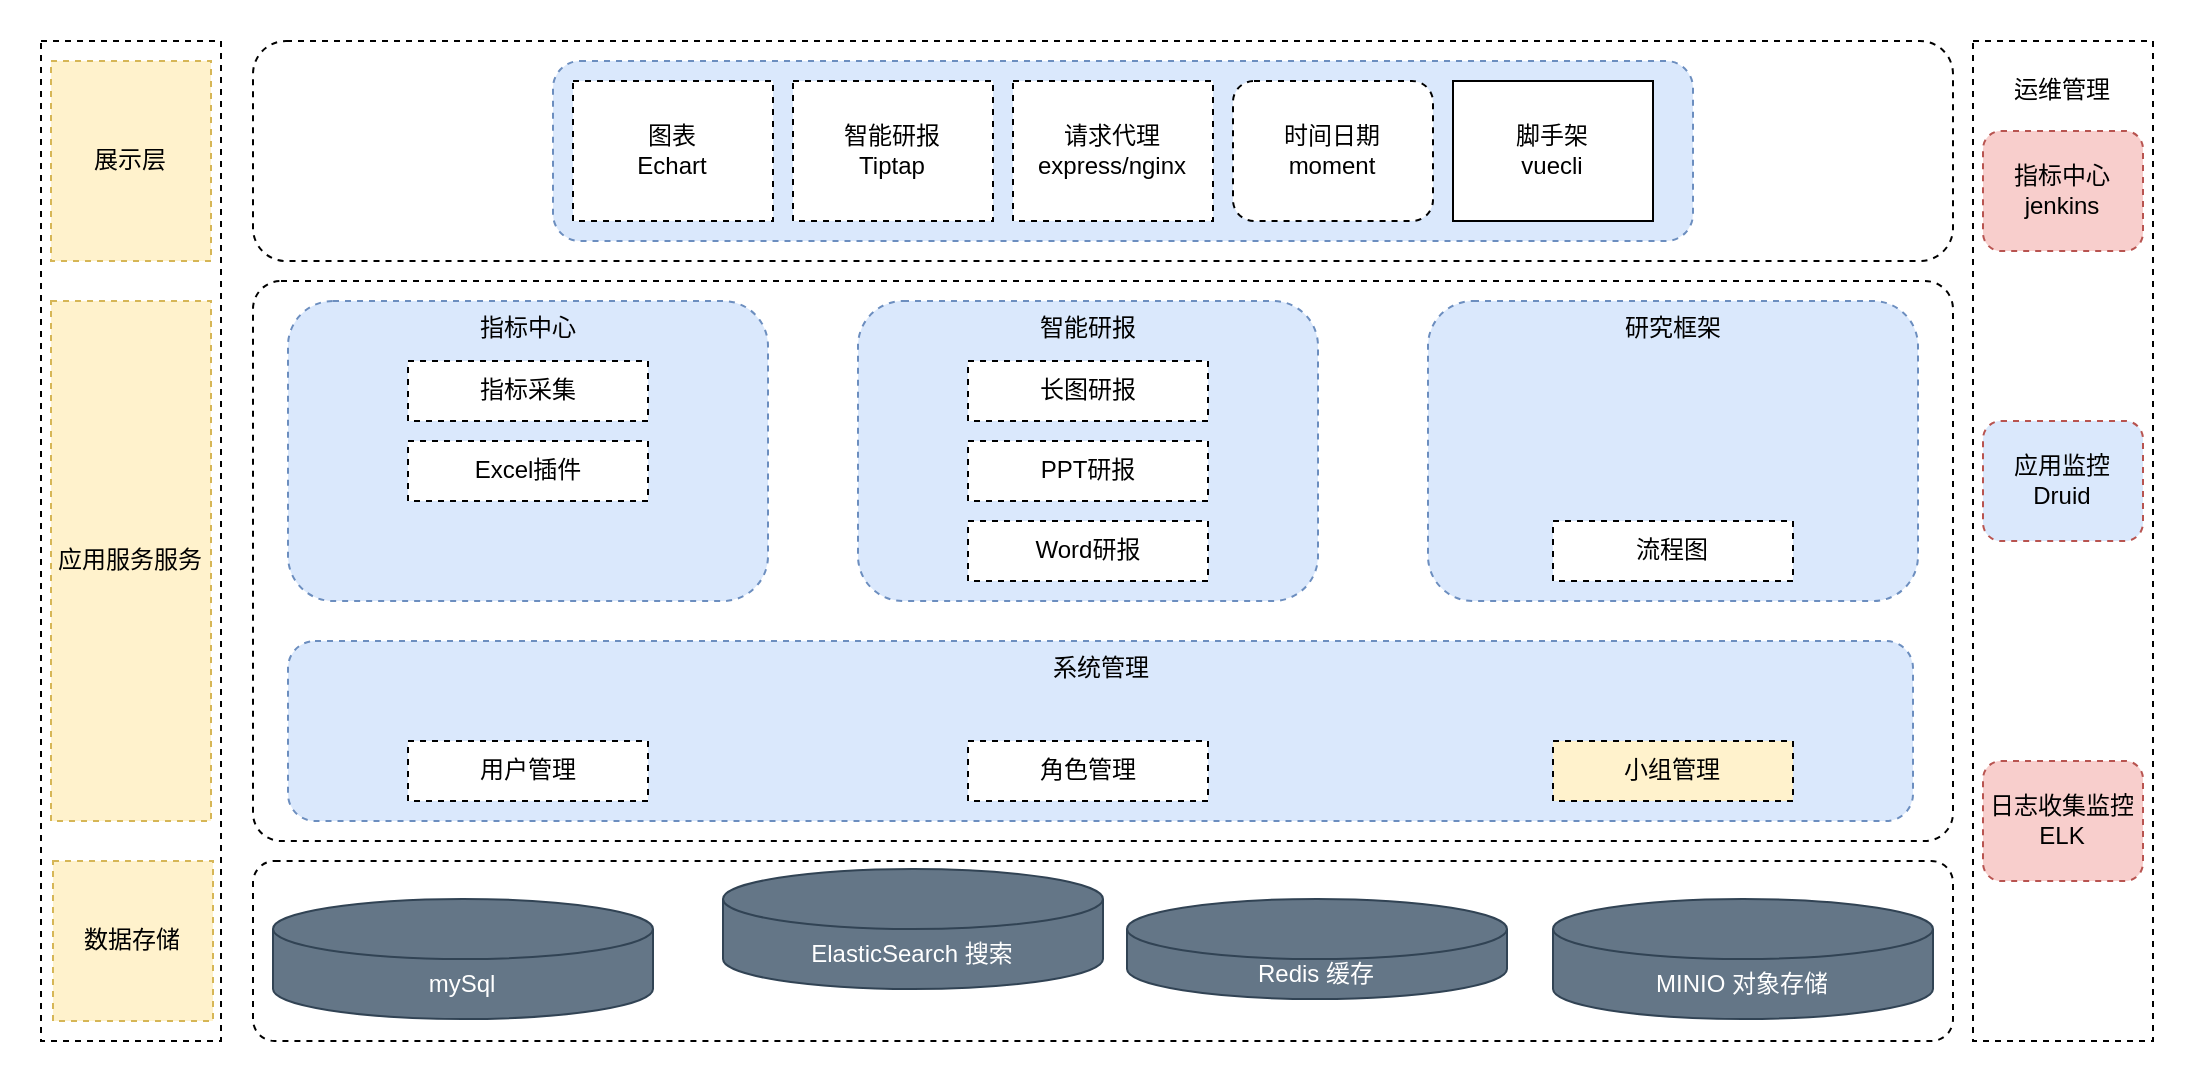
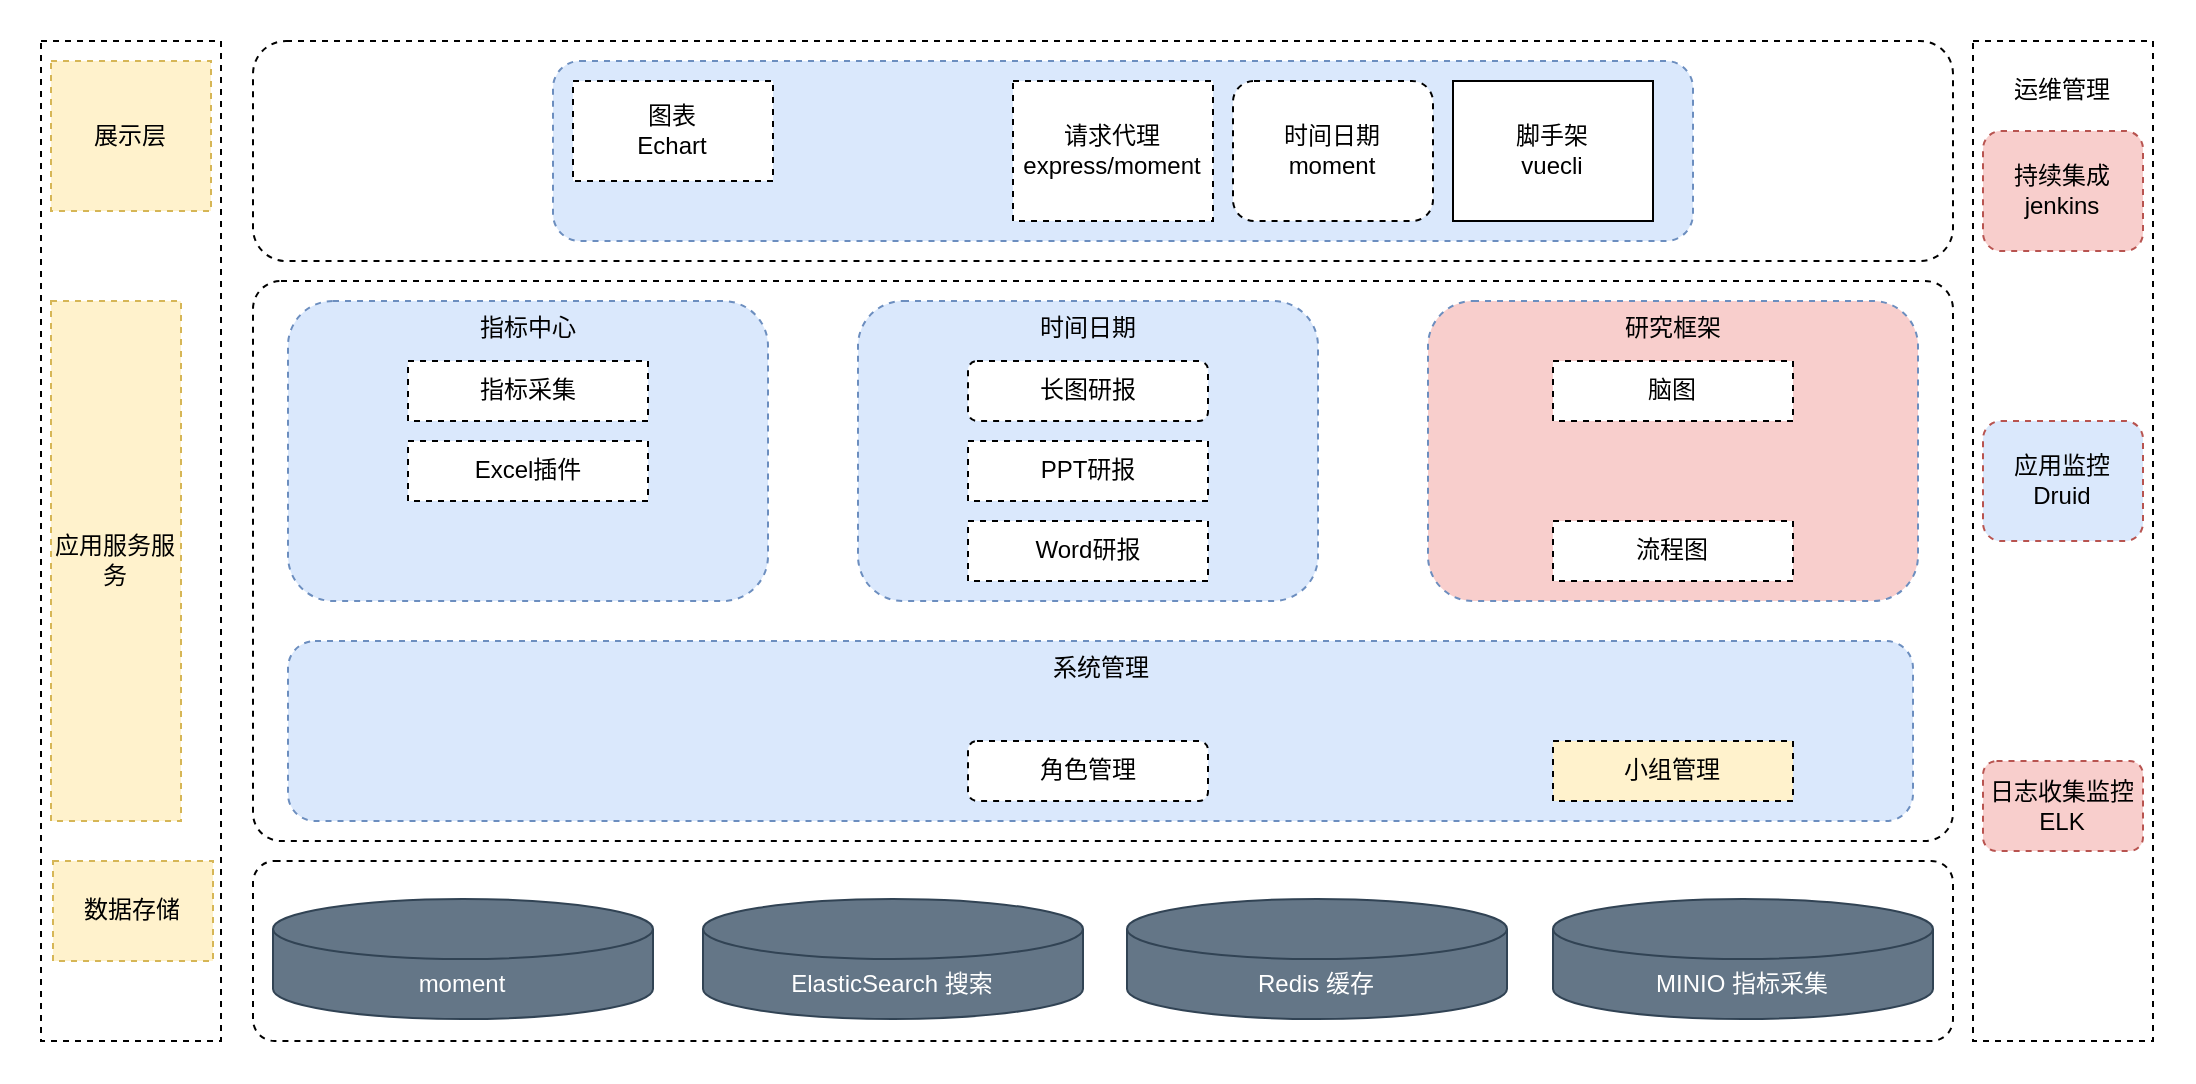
- <mxCell id="24" value="图表&lt;br&gt;Echart" style="rounded=0;whiteSpace=wrap;html=1;dashed=1;" vertex="1" parent="1"><mxGeometry x="286" y="40" width="100" height="70" as="geometry" /></mxCell>
+ <mxCell id="24" value="图表&lt;br&gt;Echart" style="rounded=0;whiteSpace=wrap;html=1;dashed=1;" vertex="1" parent="1"><mxGeometry x="286" y="40" width="100" height="50" as="geometry" /></mxCell>
- <mxCell id="25" value="智能研报&lt;br&gt;Tiptap" style="rounded=0;whiteSpace=wrap;html=1;dashed=1;" vertex="1" parent="1"><mxGeometry x="396" y="40" width="100" height="70" as="geometry" /></mxCell>
- <mxCell id="26" value="请求代理&lt;br&gt;express/nginx" style="rounded=0;whiteSpace=wrap;html=1;dashed=1;" vertex="1" parent="1"><mxGeometry x="506" y="40" width="100" height="70" as="geometry" /></mxCell>
+ <mxCell id="26" value="请求代理&lt;br&gt;express/moment" style="rounded=0;whiteSpace=wrap;html=1;dashed=1;" vertex="1" parent="1"><mxGeometry x="506" y="40" width="100" height="70" as="geometry" /></mxCell>
- <mxCell id="22" value="展示层" style="text;html=1;strokeColor=#d6b656;fillColor=#fff2cc;align=center;verticalAlign=middle;whiteSpace=wrap;rounded=0;dashed=1;" vertex="1" parent="1"><mxGeometry x="25" y="30" width="80" height="100" as="geometry" /></mxCell>
+ <mxCell id="22" value="展示层" style="text;html=1;strokeColor=#d6b656;fillColor=#fff2cc;align=center;verticalAlign=middle;whiteSpace=wrap;rounded=0;dashed=1;" vertex="1" parent="1"><mxGeometry x="25" y="30" width="80" height="75" as="geometry" /></mxCell>
- <mxCell id="31" value="指标中心&lt;br&gt;jenkins" style="rounded=1;whiteSpace=wrap;html=1;dashed=1;fillColor=#f8cecc;strokeColor=#b85450;" vertex="1" parent="1"><mxGeometry x="991" y="65" width="80" height="60" as="geometry" /></mxCell>
+ <mxCell id="31" value="持续集成&lt;br&gt;jenkins" style="rounded=1;whiteSpace=wrap;html=1;dashed=1;fillColor=#f8cecc;strokeColor=#b85450;" vertex="1" parent="1"><mxGeometry x="991" y="65" width="80" height="60" as="geometry" /></mxCell>
- <mxCell id="12" value="智能研报" style="rounded=1;whiteSpace=wrap;html=1;dashed=1;fillColor=#dae8fc;strokeColor=#6c8ebf;verticalAlign=top;" vertex="1" parent="1"><mxGeometry x="428.5" y="150" width="230" height="150" as="geometry" /></mxCell>
+ <mxCell id="12" value="时间日期" style="rounded=1;whiteSpace=wrap;html=1;dashed=1;fillColor=#dae8fc;strokeColor=#6c8ebf;verticalAlign=top;" vertex="1" parent="1"><mxGeometry x="428.5" y="150" width="230" height="150" as="geometry" /></mxCell>
- <mxCell id="14" value="长图研报" style="rounded=0;whiteSpace=wrap;html=1;dashed=1;" vertex="1" parent="1"><mxGeometry x="483.5" y="180" width="120" height="30" as="geometry" /></mxCell>
+ <mxCell id="14" value="长图研报" style="whiteSpace=wrap;html=1;dashed=1;rounded=1;" vertex="1" parent="1"><mxGeometry x="483.5" y="180" width="120" height="30" as="geometry" /></mxCell>
+ <mxCell id="17" value="脑图" style="rounded=0;whiteSpace=wrap;html=1;dashed=1;" vertex="1" parent="1"><mxGeometry x="776" y="180" width="120" height="30" as="geometry" /></mxCell>
- <mxCell id="13" value="研究框架" style="rounded=1;whiteSpace=wrap;html=1;dashed=1;fillColor=#dae8fc;strokeColor=#6c8ebf;verticalAlign=top;" vertex="1" parent="1"><mxGeometry x="713.5" y="150" width="245" height="150" as="geometry" /></mxCell>
+ <mxCell id="13" value="研究框架" style="rounded=1;whiteSpace=wrap;html=1;dashed=1;fillColor=#f8cecc;strokeColor=#6c8ebf;verticalAlign=top;" vertex="1" parent="1"><mxGeometry x="713.5" y="150" width="245" height="150" as="geometry" /></mxCell>
- <mxCell id="10" value="应用服务服务" style="text;html=1;strokeColor=#d6b656;fillColor=#fff2cc;align=center;verticalAlign=middle;whiteSpace=wrap;rounded=0;dashed=1;" vertex="1" parent="1"><mxGeometry x="25" y="150" width="80" height="260" as="geometry" /></mxCell>
+ <mxCell id="10" value="应用服务服务" style="text;html=1;strokeColor=#d6b656;fillColor=#fff2cc;align=center;verticalAlign=middle;whiteSpace=wrap;rounded=0;dashed=1;" vertex="1" parent="1"><mxGeometry x="25" y="150" width="65" height="260" as="geometry" /></mxCell>
- <mxCell id="35" value="用户管理" style="rounded=0;whiteSpace=wrap;html=1;dashed=1;" vertex="1" parent="1"><mxGeometry x="203.5" y="370" width="120" height="30" as="geometry" /></mxCell>
- <mxCell id="36" value="角色管理" style="rounded=0;whiteSpace=wrap;html=1;dashed=1;" vertex="1" parent="1"><mxGeometry x="483.5" y="370" width="120" height="30" as="geometry" /></mxCell>
+ <mxCell id="36" value="角色管理" style="whiteSpace=wrap;html=1;dashed=1;rounded=1;" vertex="1" parent="1"><mxGeometry x="483.5" y="370" width="120" height="30" as="geometry" /></mxCell>
- <mxCell id="33" value="日志收集监控ELK" style="rounded=1;whiteSpace=wrap;html=1;dashed=1;fillColor=#f8cecc;strokeColor=#b85450;" vertex="1" parent="1"><mxGeometry x="991" y="380" width="80" height="60" as="geometry" /></mxCell>
+ <mxCell id="33" value="日志收集监控ELK" style="rounded=1;whiteSpace=wrap;html=1;dashed=1;fillColor=#f8cecc;strokeColor=#b85450;" vertex="1" parent="1"><mxGeometry x="991" y="380" width="80" height="45" as="geometry" /></mxCell>
- <mxCell id="5" value="ElasticSearch 搜索" style="shape=cylinder3;whiteSpace=wrap;html=1;boundedLbl=1;backgroundOutline=1;size=15;fillColor=#647687;fontColor=#ffffff;strokeColor=#314354;" vertex="1" parent="1"><mxGeometry x="361" y="434" width="190" height="60" as="geometry" /></mxCell>
+ <mxCell id="5" value="ElasticSearch 搜索" style="shape=cylinder3;whiteSpace=wrap;html=1;boundedLbl=1;backgroundOutline=1;size=15;fillColor=#647687;fontColor=#ffffff;strokeColor=#314354;" vertex="1" parent="1"><mxGeometry x="351" y="449" width="190" height="60" as="geometry" /></mxCell>
- <mxCell id="8" value="数据存储" style="text;html=1;strokeColor=#d6b656;fillColor=#fff2cc;align=center;verticalAlign=middle;whiteSpace=wrap;rounded=0;dashed=1;" vertex="1" parent="1"><mxGeometry x="26" y="430" width="80" height="80" as="geometry" /></mxCell>
+ <mxCell id="8" value="数据存储" style="text;html=1;strokeColor=#d6b656;fillColor=#fff2cc;align=center;verticalAlign=middle;whiteSpace=wrap;rounded=0;dashed=1;" vertex="1" parent="1"><mxGeometry x="26" y="430" width="80" height="50" as="geometry" /></mxCell>
- <mxCell id="6" value="Redis 缓存" style="shape=cylinder3;whiteSpace=wrap;html=1;boundedLbl=1;backgroundOutline=1;size=15;fillColor=#647687;fontColor=#ffffff;strokeColor=#314354;" vertex="1" parent="1"><mxGeometry x="563" y="449" width="190" height="50" as="geometry" /></mxCell>
+ <mxCell id="6" value="Redis 缓存" style="shape=cylinder3;whiteSpace=wrap;html=1;boundedLbl=1;backgroundOutline=1;size=15;fillColor=#647687;fontColor=#ffffff;strokeColor=#314354;" vertex="1" parent="1"><mxGeometry x="563" y="449" width="190" height="60" as="geometry" /></mxCell>
- <mxCell id="4" value="mySql" style="shape=cylinder3;whiteSpace=wrap;html=1;boundedLbl=1;backgroundOutline=1;size=15;fillColor=#647687;fontColor=#ffffff;strokeColor=#314354;" vertex="1" parent="1"><mxGeometry x="136" y="449" width="190" height="60" as="geometry" /></mxCell>
+ <mxCell id="4" value="moment" style="shape=cylinder3;whiteSpace=wrap;html=1;boundedLbl=1;backgroundOutline=1;size=15;fillColor=#647687;fontColor=#ffffff;strokeColor=#314354;" vertex="1" parent="1"><mxGeometry x="136" y="449" width="190" height="60" as="geometry" /></mxCell>
- <mxCell id="7" value="MINIO 对象存储" style="shape=cylinder3;whiteSpace=wrap;html=1;boundedLbl=1;backgroundOutline=1;size=15;fillColor=#647687;fontColor=#ffffff;strokeColor=#314354;" vertex="1" parent="1"><mxGeometry x="776" y="449" width="190" height="60" as="geometry" /></mxCell>
+ <mxCell id="7" value="MINIO 指标采集" style="shape=cylinder3;whiteSpace=wrap;html=1;boundedLbl=1;backgroundOutline=1;size=15;fillColor=#647687;fontColor=#ffffff;strokeColor=#314354;" vertex="1" parent="1"><mxGeometry x="776" y="449" width="190" height="60" as="geometry" /></mxCell>
